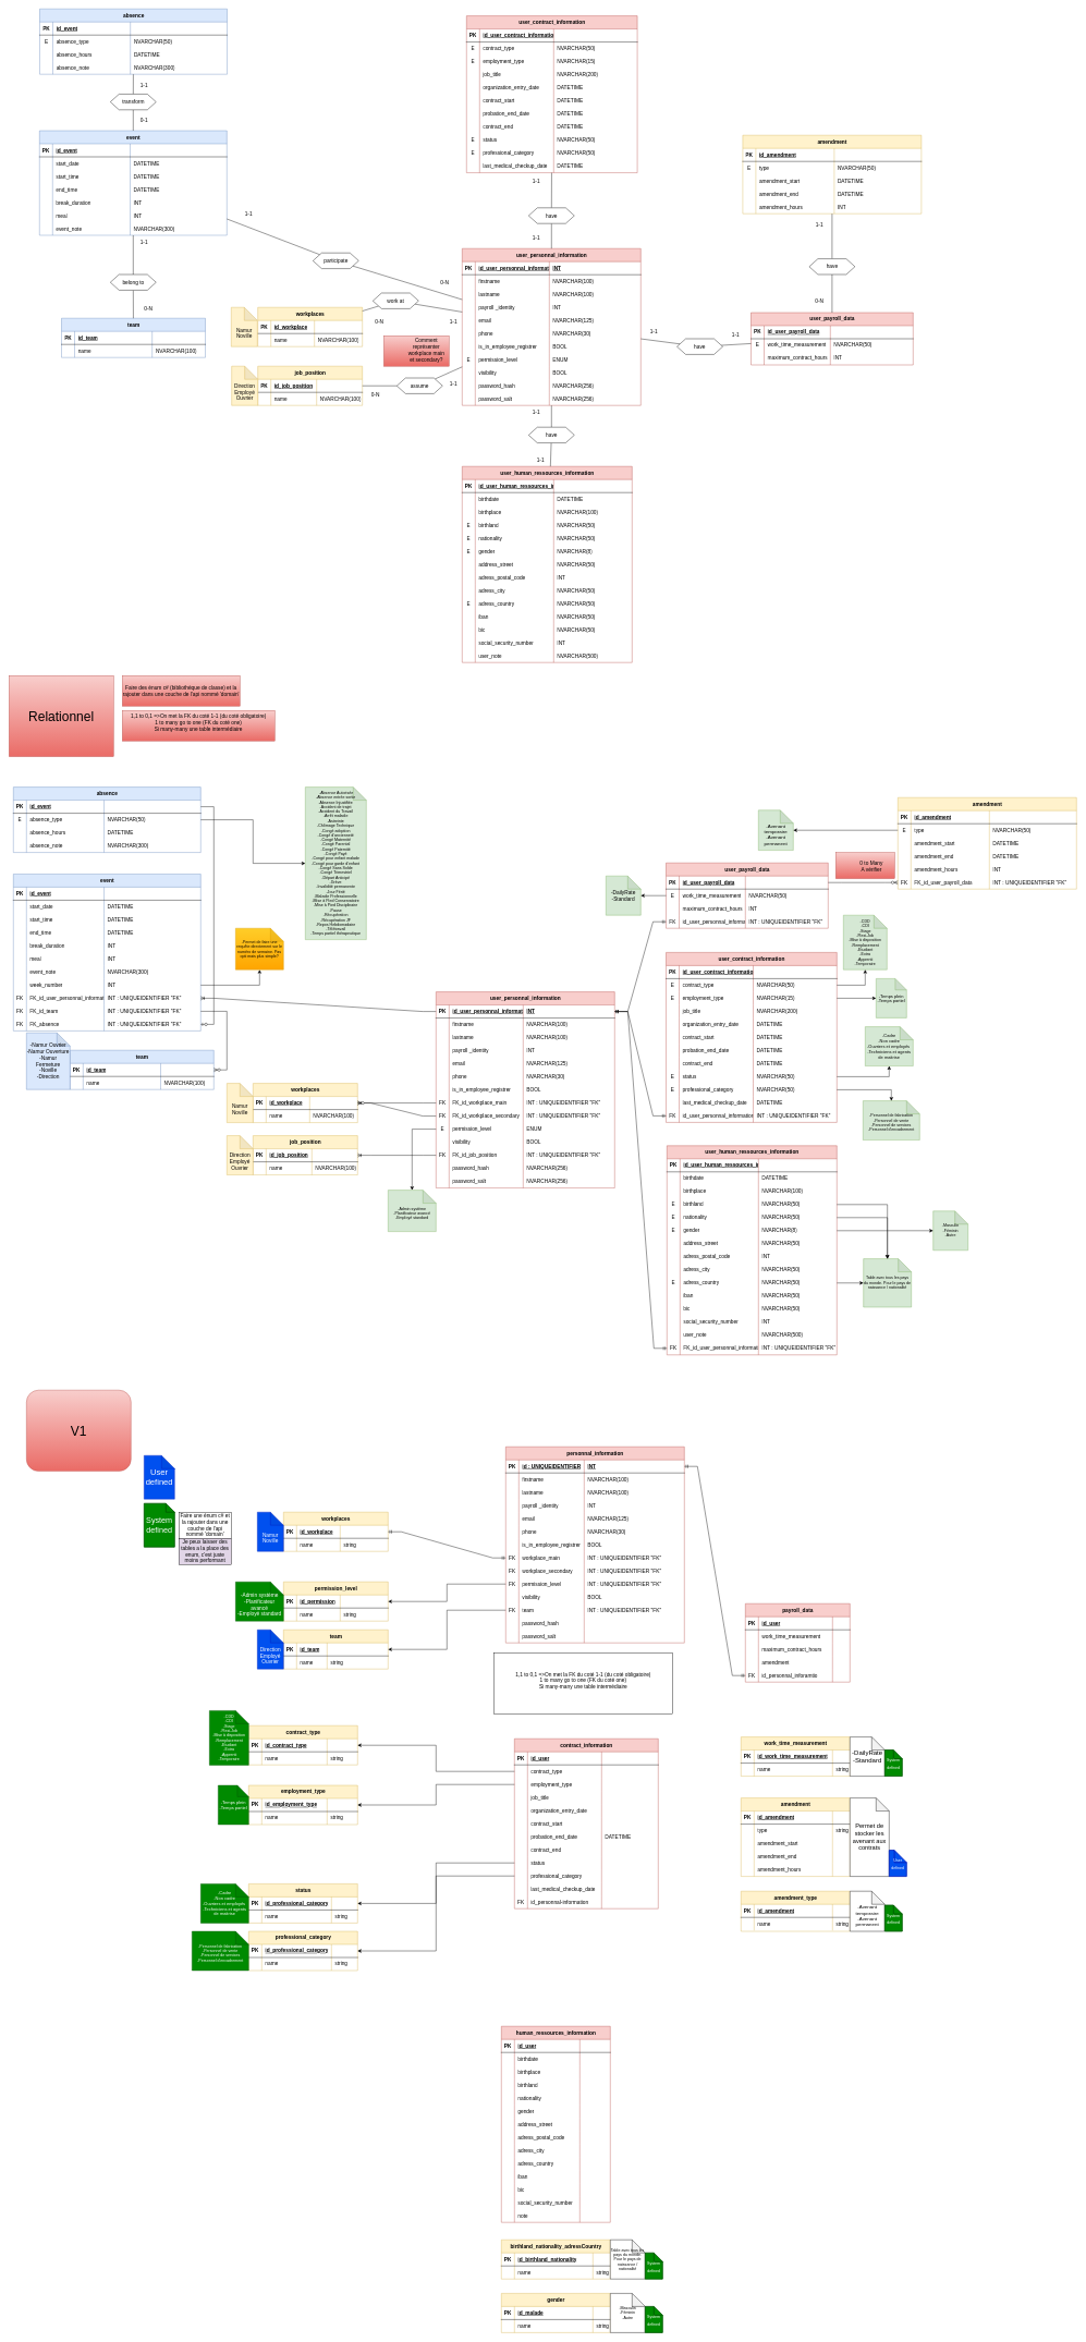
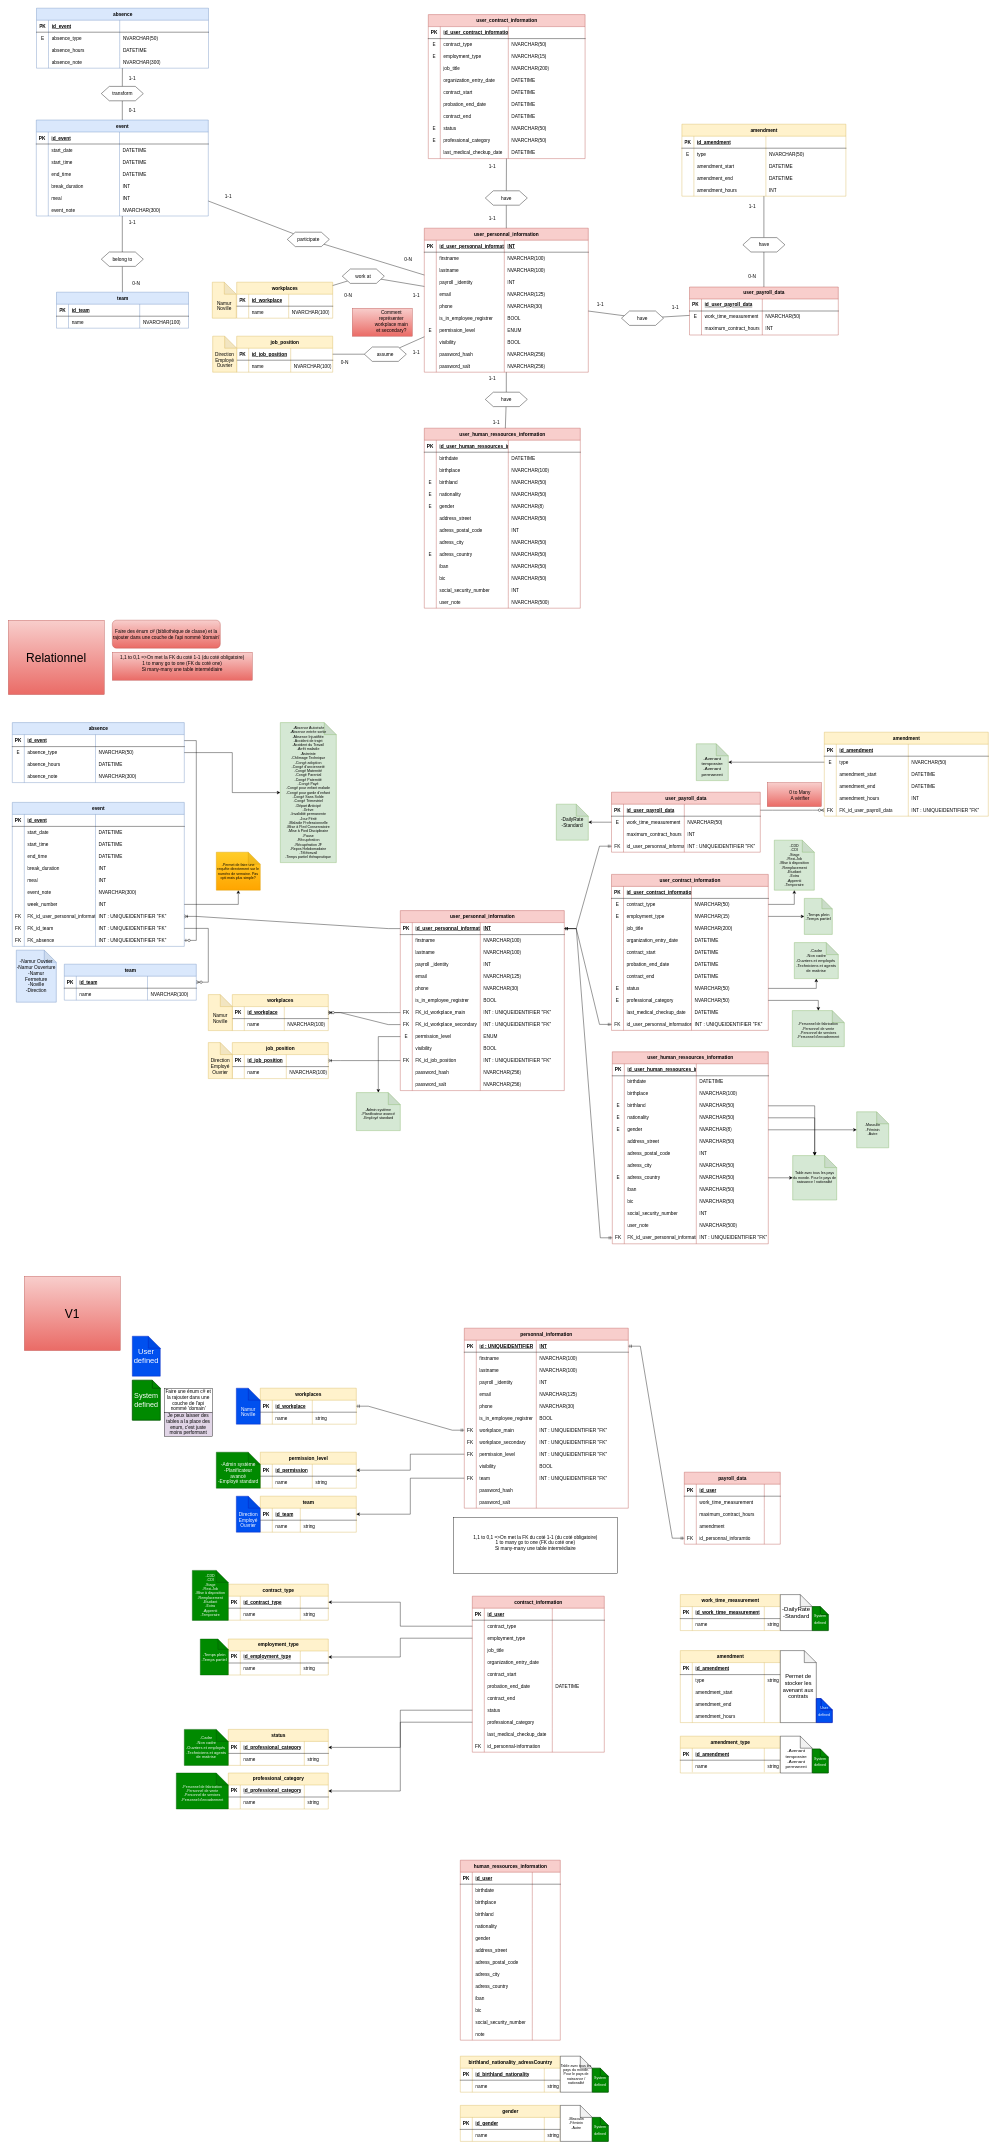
- <mxCell id="589" value="Faire des énum c# (bibliothèque de classe) et la rajouter dans une couche de l'api nommé 'domain'" style="rounded=0;whiteSpace=wrap;html=1;fillColor=#f8cecc;strokeColor=#b85450;gradientColor=#ea6b66;" vertex="1" parent="1"><mxGeometry x="280" y="1550" width="270" height="70" as="geometry" /></mxCell>
+ <mxCell id="589" value="Faire des énum c# (bibliothèque de classe) et la rajouter dans une couche de l'api nommé 'domain'" style="whiteSpace=wrap;html=1;fillColor=#f8cecc;strokeColor=#b85450;gradientColor=#ea6b66;rounded=1;" vertex="1" parent="1"><mxGeometry x="280" y="1550" width="270" height="70" as="geometry" /></mxCell>
- <mxCell id="648" value="&lt;div&gt;-Namur Ouvrier&lt;/div&gt;&lt;div&gt;-Namur Ouverture&lt;/div&gt;&lt;div&gt;-Namur Fermeture&lt;/div&gt;&lt;div&gt;-Noville&lt;/div&gt;&lt;div&gt;-Direction&lt;br&gt;&lt;/div&gt;" style="shape=note;whiteSpace=wrap;html=1;backgroundOutline=1;darkOpacity=0.05;fillColor=#dae8fc;strokeColor=#6c8ebf;" vertex="1" parent="1"><mxGeometry x="60" y="2370" width="100" height="130" as="geometry" /></mxCell>
+ <mxCell id="648" value="&lt;div&gt;-Namur Ouvrier&lt;/div&gt;&lt;div&gt;-Namur Ouverture&lt;/div&gt;&lt;div&gt;-Namur Fermeture&lt;/div&gt;&lt;div&gt;-Noville&lt;/div&gt;&lt;div&gt;-Direction&lt;br&gt;&lt;/div&gt;" style="shape=note;whiteSpace=wrap;html=1;backgroundOutline=1;darkOpacity=0.05;fillColor=#dae8fc;strokeColor=#6c8ebf;" vertex="1" parent="1"><mxGeometry x="40" y="2375" width="100" height="130" as="geometry" /></mxCell>
- <mxCell id="593" value="&lt;font style=&quot;font-size: 30px;&quot;&gt;V1&lt;/font&gt;" style="whiteSpace=wrap;html=1;fillColor=#f8cecc;strokeColor=#b85450;gradientColor=#ea6b66;rounded=1;" vertex="1" parent="1"><mxGeometry x="60" y="3190" width="240" height="186" as="geometry" /></mxCell>
+ <mxCell id="593" value="&lt;font style=&quot;font-size: 30px;&quot;&gt;V1&lt;/font&gt;" style="rounded=0;whiteSpace=wrap;html=1;fillColor=#f8cecc;strokeColor=#b85450;gradientColor=#ea6b66;" vertex="1" parent="1"><mxGeometry x="60" y="3190" width="240" height="186" as="geometry" /></mxCell>
- <mxCell id="315" value="id_malade" style="shape=partialRectangle;connectable=0;fillColor=none;top=0;left=0;bottom=0;right=0;align=left;spacingLeft=6;fontStyle=5;overflow=hidden;whiteSpace=wrap;html=1;" parent="313" vertex="1"><mxGeometry x="30" width="180" height="30" as="geometry"><mxRectangle width="180" height="30" as="alternateBounds" /></mxGeometry></mxCell>
+ <mxCell id="315" value="id_gender" style="shape=partialRectangle;connectable=0;fillColor=none;top=0;left=0;bottom=0;right=0;align=left;spacingLeft=6;fontStyle=5;overflow=hidden;whiteSpace=wrap;html=1;" parent="313" vertex="1"><mxGeometry x="30" width="180" height="30" as="geometry"><mxRectangle width="180" height="30" as="alternateBounds" /></mxGeometry></mxCell>
